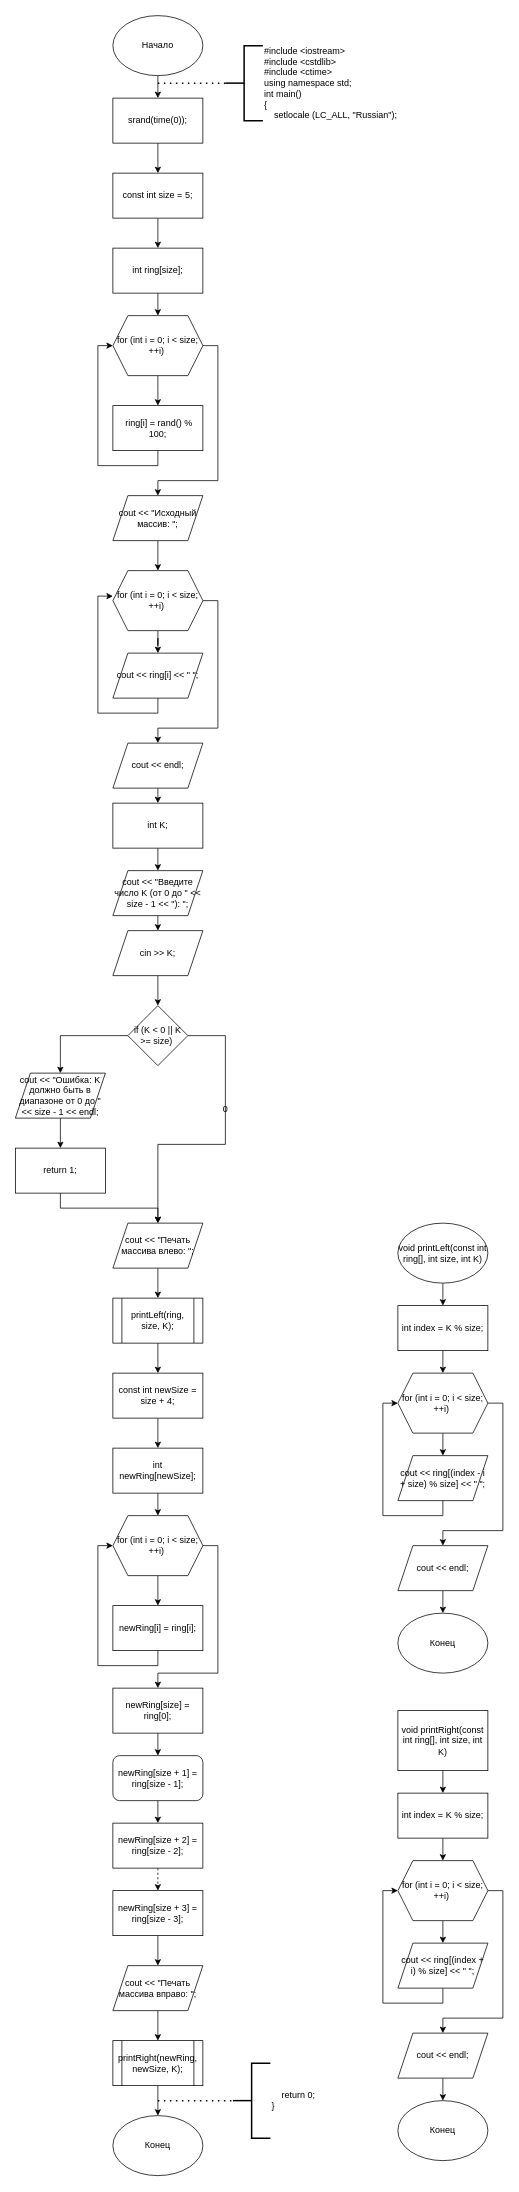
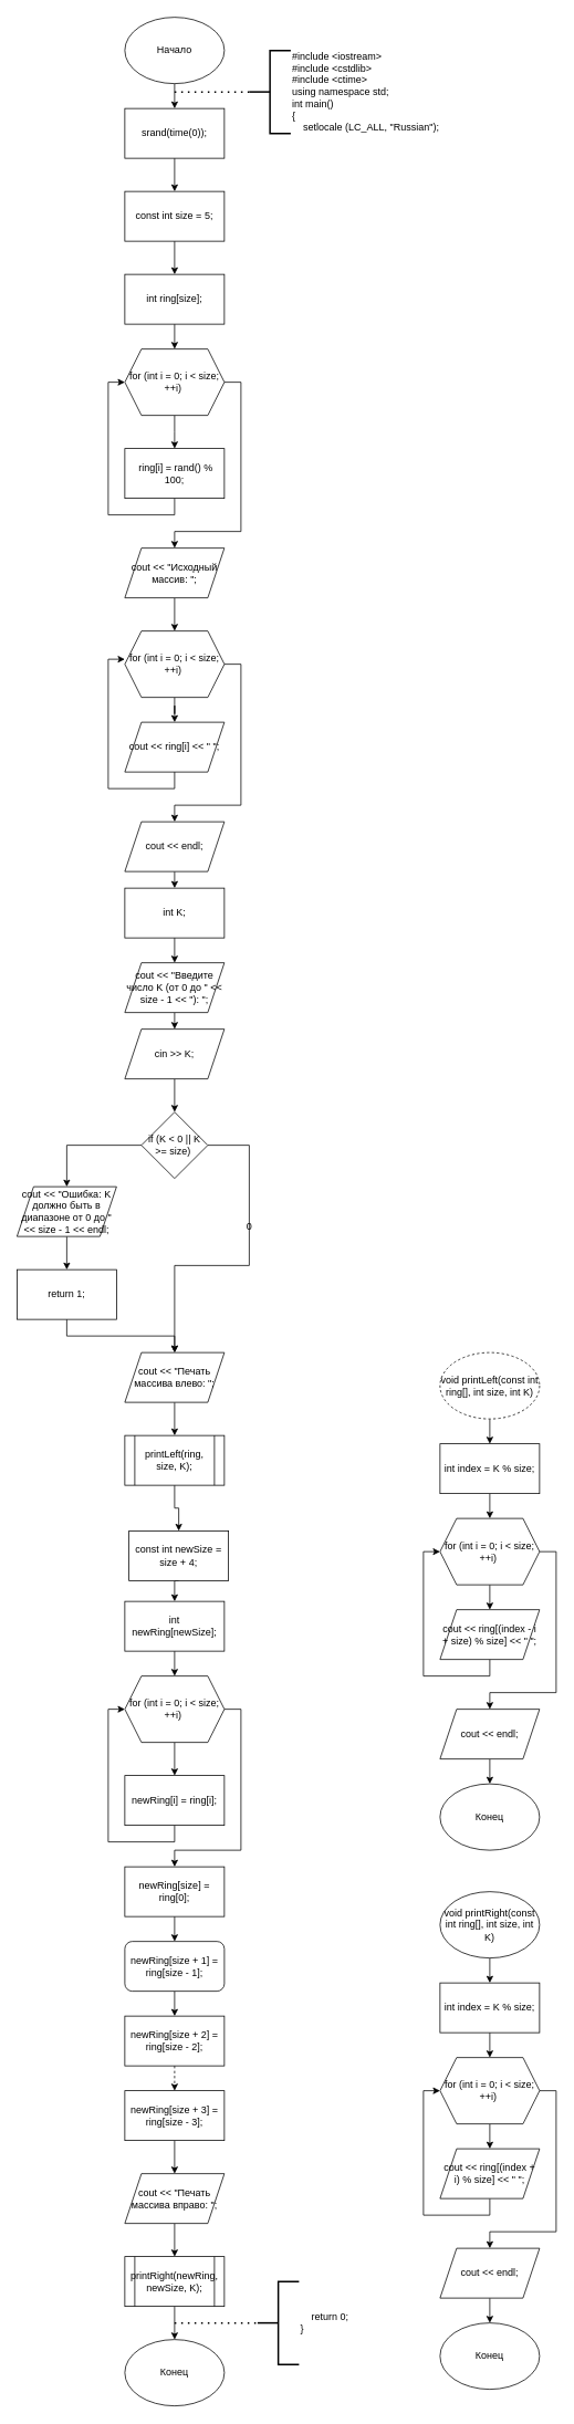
- <mxCell id="69" value="&lt;div&gt;&lt;br&gt;&lt;/div&gt;&lt;div&gt;void printLeft(const int ring[], int size, int K)&lt;/div&gt;&lt;div&gt;&lt;br&gt;&lt;/div&gt;" style="ellipse;whiteSpace=wrap;html=1;" vertex="1" parent="1"><mxGeometry x="530" y="1630" width="120" height="80" as="geometry" /></mxCell>
+ <mxCell id="69" value="&lt;div&gt;&lt;br&gt;&lt;/div&gt;&lt;div&gt;void printLeft(const int ring[], int size, int K)&lt;/div&gt;&lt;div&gt;&lt;br&gt;&lt;/div&gt;" style="ellipse;whiteSpace=wrap;html=1;dashed=1;" vertex="1" parent="1"><mxGeometry x="530" y="1630" width="120" height="80" as="geometry" /></mxCell>
- <mxCell id="45" value="const int newSize = size + 4;" style="rounded=0;whiteSpace=wrap;html=1;" vertex="1" parent="1"><mxGeometry x="150" y="1830" width="120" height="60" as="geometry" /></mxCell>
+ <mxCell id="45" value="const int newSize = size + 4;" style="rounded=0;whiteSpace=wrap;html=1;" vertex="1" parent="1"><mxGeometry x="155" y="1845" width="120" height="60" as="geometry" /></mxCell>
- <mxCell id="81" value="&lt;div&gt;void printRight(const int ring[], int size, int K)&lt;br&gt;&lt;/div&gt;" style="whiteSpace=wrap;html=1;rounded=0;" vertex="1" parent="1"><mxGeometry x="530" y="2280" width="120" height="80" as="geometry" /></mxCell>
+ <mxCell id="81" value="&lt;div&gt;void printRight(const int ring[], int size, int K)&lt;br&gt;&lt;/div&gt;" style="ellipse;whiteSpace=wrap;html=1;" vertex="1" parent="1"><mxGeometry x="530" y="2280" width="120" height="80" as="geometry" /></mxCell>
